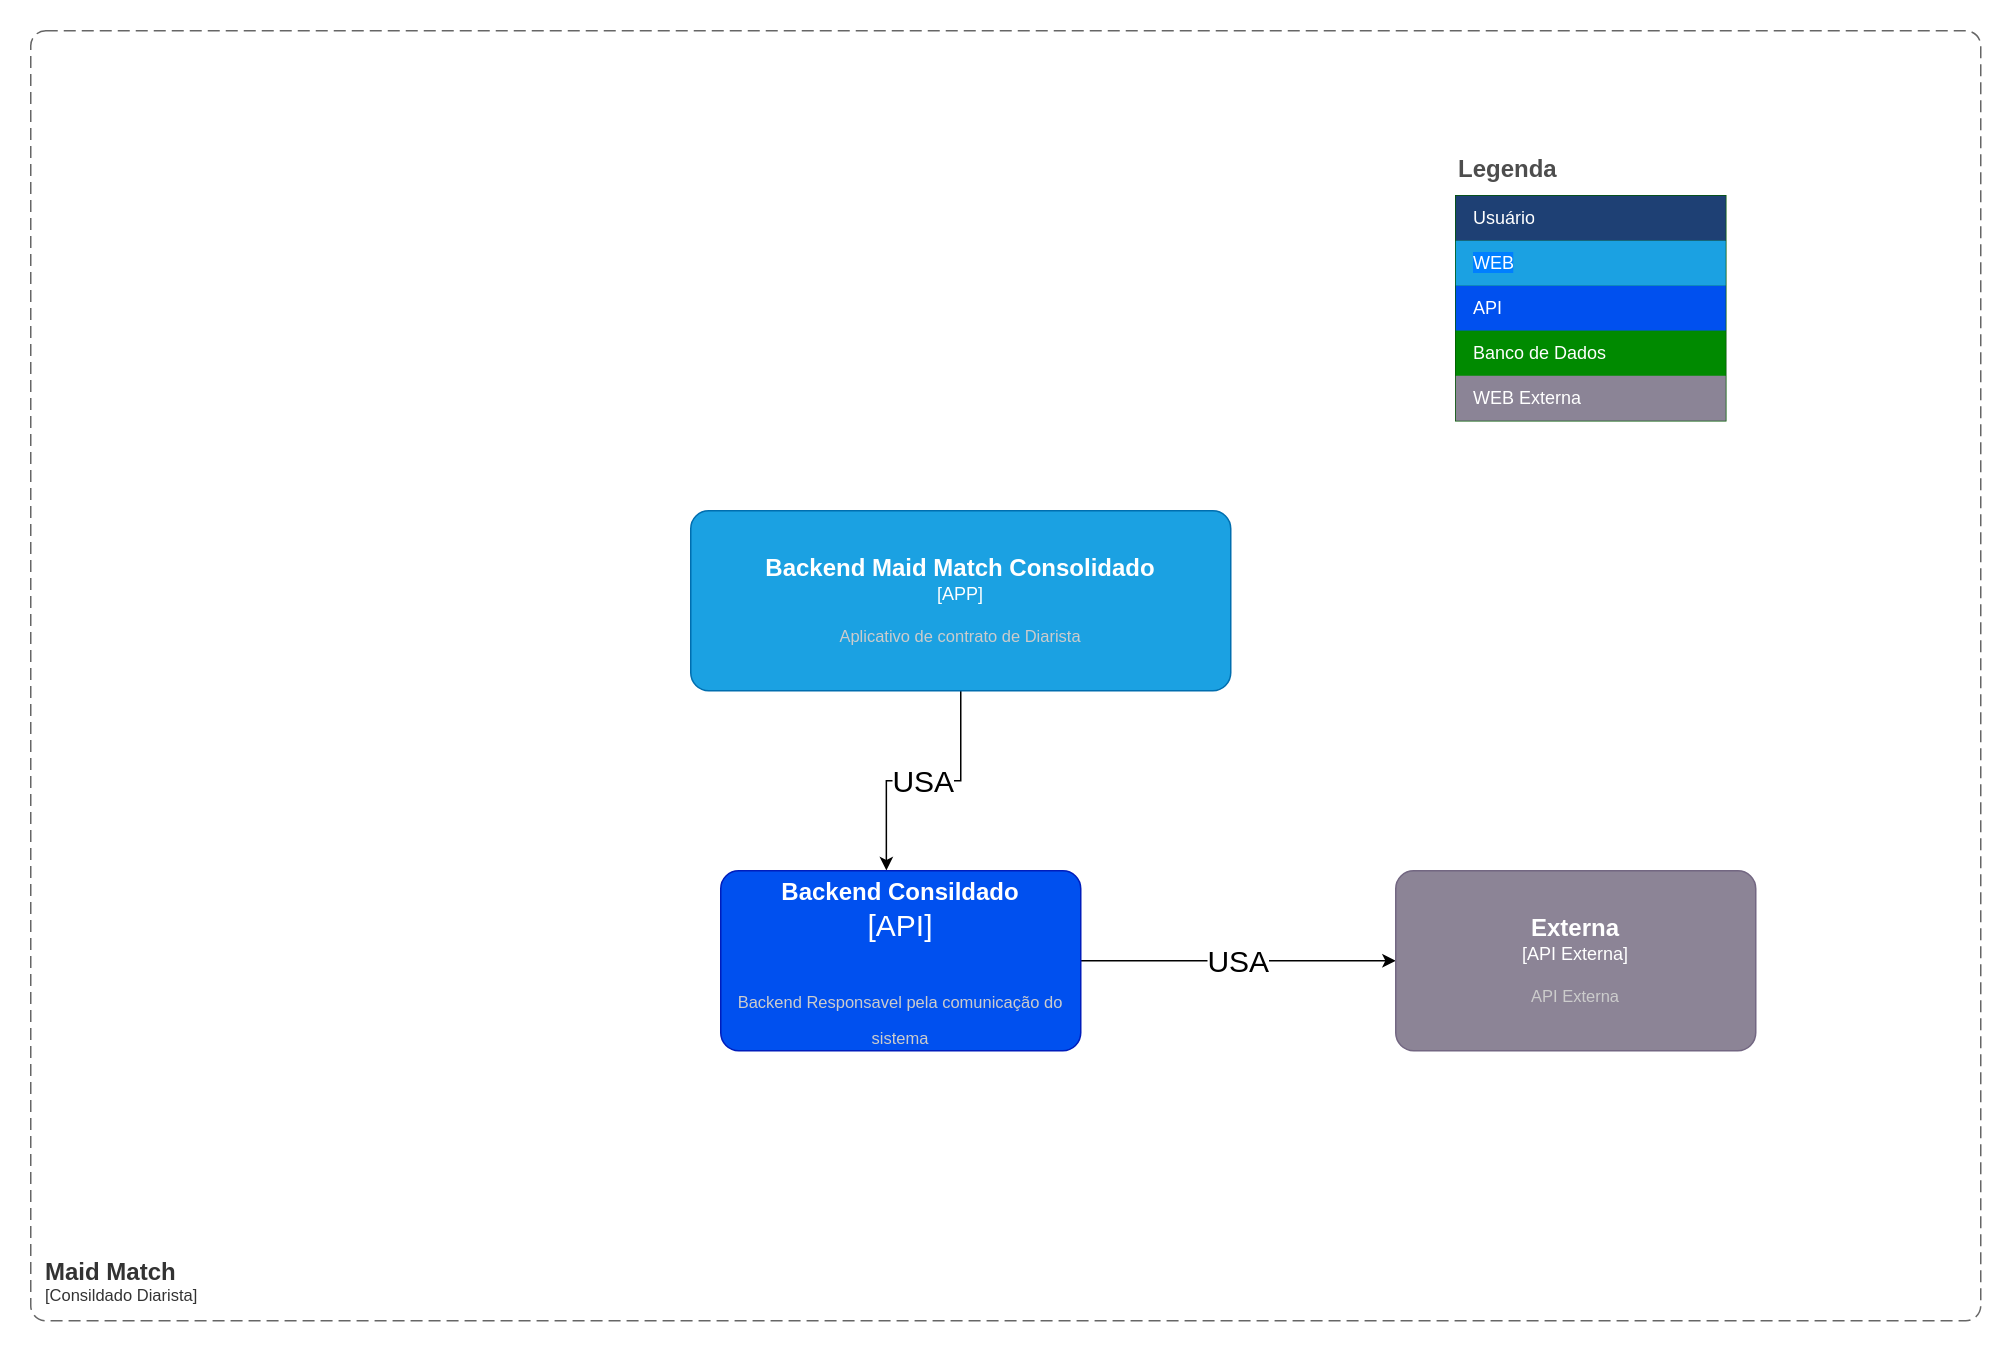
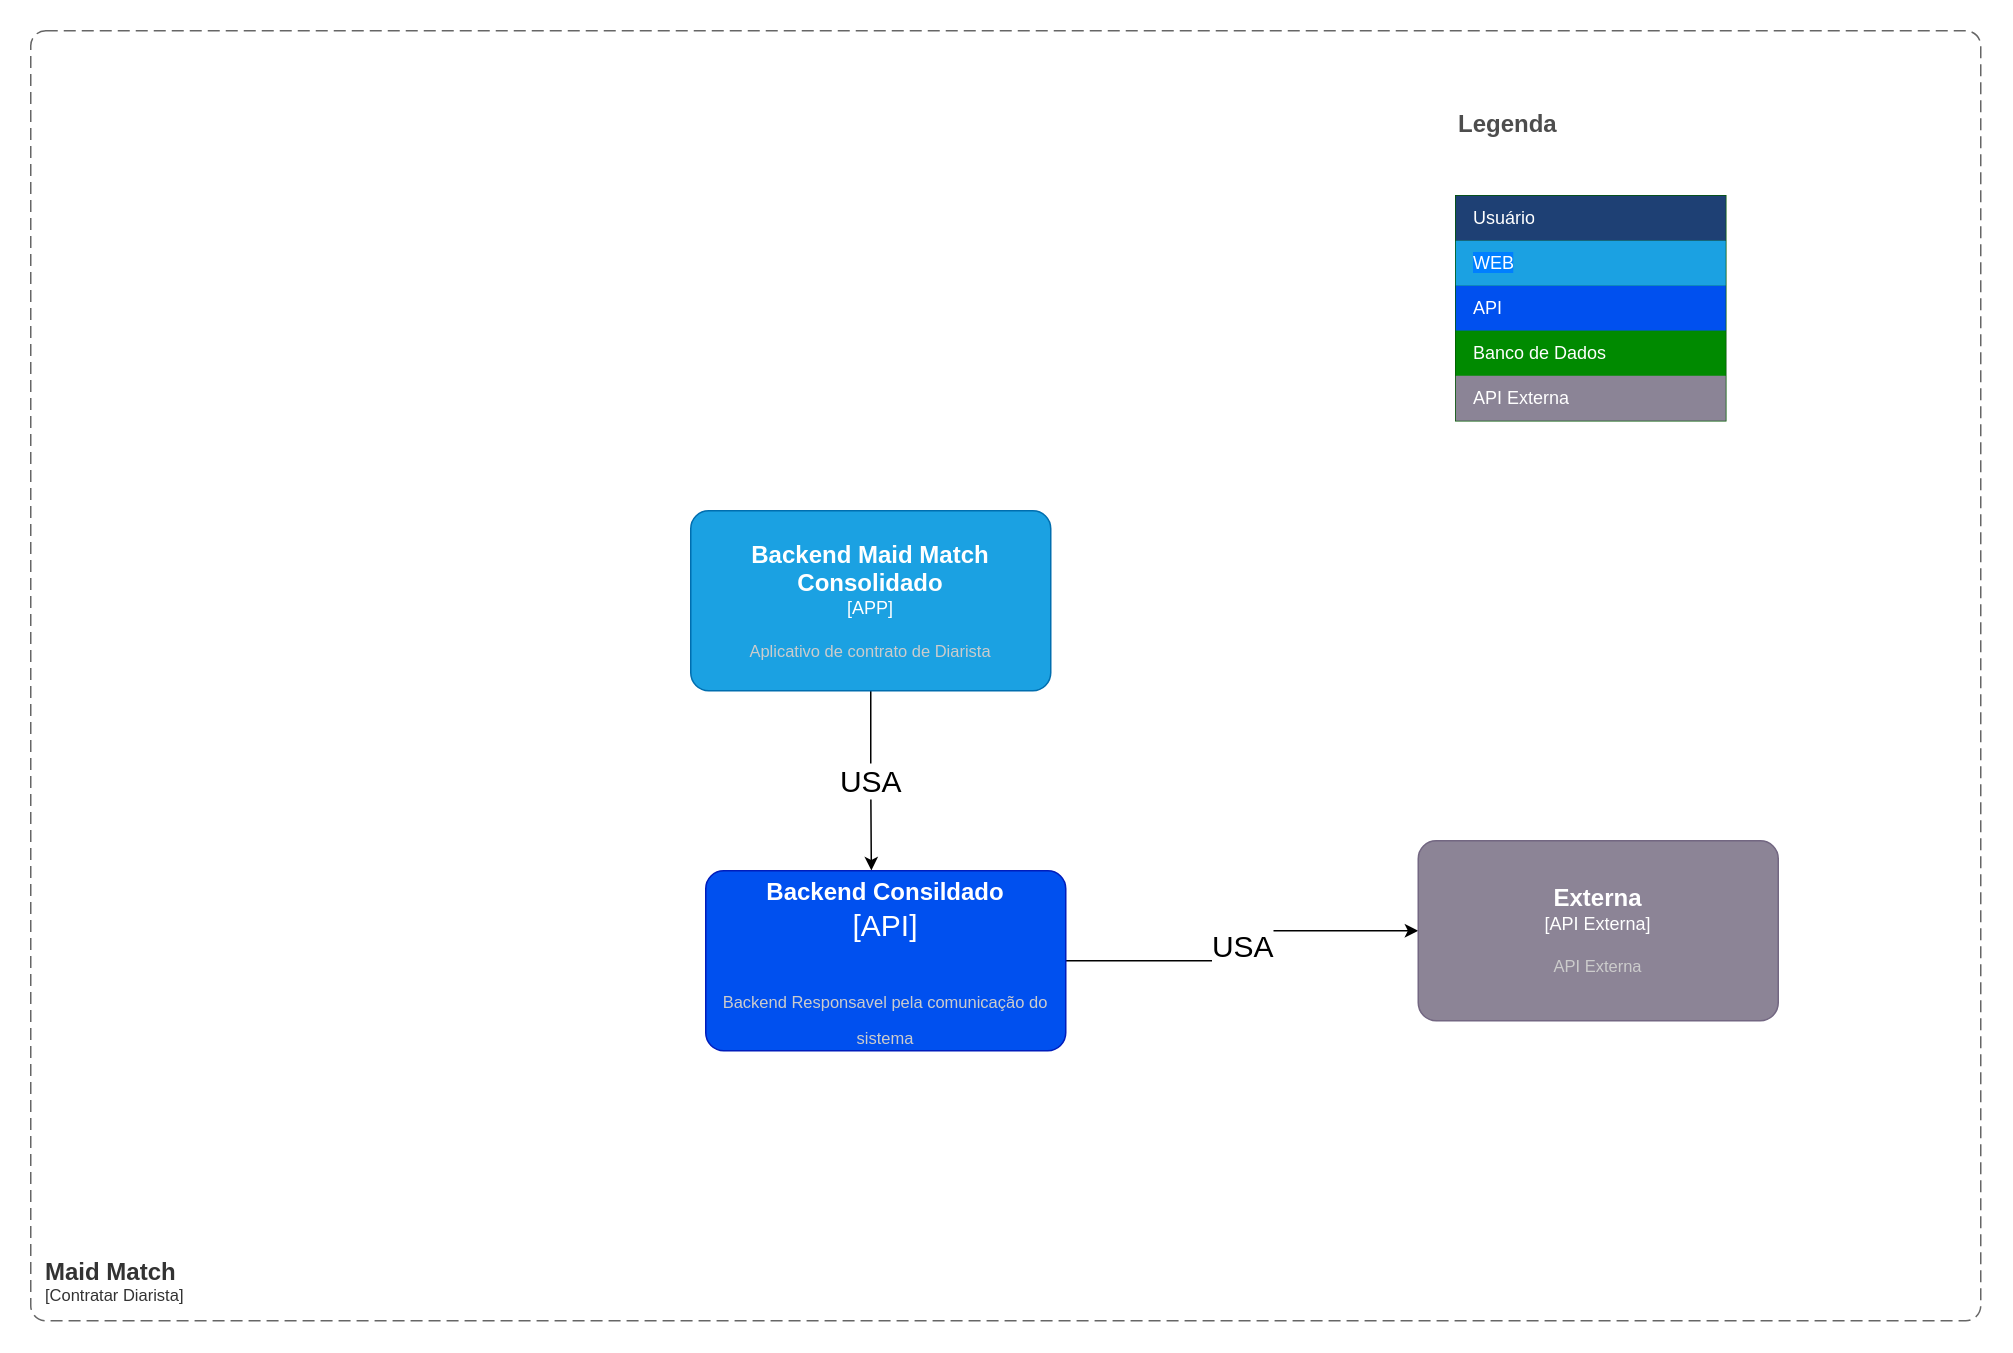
- <mxCell id="2" value="Legenda" style="align=left;fontSize=16;fontStyle=1;strokeColor=none;fillColor=none;fontColor=#4D4D4D;spacingTop=-8;resizable=0;" parent="1" vertex="1"><mxGeometry x="970" y="100" width="180" height="30" as="geometry" /></mxCell>
+ <mxCell id="2" value="Legenda" style="align=left;fontSize=16;fontStyle=1;strokeColor=none;fillColor=none;fontColor=#4D4D4D;spacingTop=-8;resizable=0;" parent="1" vertex="1"><mxGeometry x="970" y="70" width="180" height="30" as="geometry" /></mxCell>
- <mxCell id="8" value="WEB Externa" style="shape=partialRectangle;html=1;whiteSpace=wrap;connectable=0;fillColor=#8B8496;top=0;left=0;bottom=0;right=0;overflow=hidden;pointerEvents=1;align=left;spacingLeft=10;fontColor=#FFFFFF;" parent="3" vertex="1"><mxGeometry y="120" width="180" height="30" as="geometry" /></mxCell>
+ <mxCell id="8" value="API Externa" style="shape=partialRectangle;html=1;whiteSpace=wrap;connectable=0;fillColor=#8B8496;top=0;left=0;bottom=0;right=0;overflow=hidden;pointerEvents=1;align=left;spacingLeft=10;fontColor=#FFFFFF;" parent="3" vertex="1"><mxGeometry y="120" width="180" height="30" as="geometry" /></mxCell>
- <mxCell id="10" value="&lt;font style=&quot;font-size: 16px&quot;&gt;&lt;b&gt;Backend Maid Match Consolidado&lt;/b&gt;&lt;/font&gt;&lt;div&gt;[APP]&lt;/div&gt;&lt;br&gt;&lt;div&gt;&lt;font style=&quot;font-size: 11px&quot;&gt;&lt;font color=&quot;#cccccc&quot;&gt;Aplicativo de contrato de Diarista&lt;/font&gt;&lt;/div&gt;" style="rounded=1;whiteSpace=wrap;html=1;labelBackgroundColor=none;fillColor=#1ba1e2;fontColor=#ffffff;align=center;arcSize=10;strokeColor=#006EAF;metaEdit=1;resizable=0;points=[[0.25,0,0],[0.5,0,0],[0.75,0,0],[1,0.25,0],[1,0.5,0],[1,0.75,0],[0.75,1,0],[0.5,1,0],[0.25,1,0],[0,0.75,0],[0,0.5,0],[0,0.25,0]];" parent="1" vertex="1"><mxGeometry x="460" y="340" width="360" height="120" as="geometry" /></mxCell>
+ <mxCell id="10" value="&lt;font style=&quot;font-size: 16px&quot;&gt;&lt;b&gt;Backend Maid Match Consolidado&lt;/b&gt;&lt;/font&gt;&lt;div&gt;[APP]&lt;/div&gt;&lt;br&gt;&lt;div&gt;&lt;font style=&quot;font-size: 11px&quot;&gt;&lt;font color=&quot;#cccccc&quot;&gt;Aplicativo de contrato de Diarista&lt;/font&gt;&lt;/div&gt;" style="rounded=1;whiteSpace=wrap;html=1;labelBackgroundColor=none;fillColor=#1ba1e2;fontColor=#ffffff;align=center;arcSize=10;strokeColor=#006EAF;metaEdit=1;resizable=0;points=[[0.25,0,0],[0.5,0,0],[0.75,0,0],[1,0.25,0],[1,0.5,0],[1,0.75,0],[0.75,1,0],[0.5,1,0],[0.25,1,0],[0,0.75,0],[0,0.5,0],[0,0.25,0]];" parent="1" vertex="1"><mxGeometry x="460" y="340" width="240" height="120" as="geometry" /></mxCell>
- <mxCell id="14" value="&lt;font style=&quot;font-size: 16px&quot;&gt;&lt;b&gt;Backend Consildado&lt;/b&gt;&lt;/font&gt;&lt;div&gt;[API]&lt;/div&gt;&lt;br&gt;&lt;div&gt;&lt;font style=&quot;font-size: 11px&quot;&gt;&lt;font color=&quot;#cccccc&quot;&gt;Backend Responsavel pela comunicação do sistema&lt;/font&gt;&lt;/div&gt;" style="rounded=1;whiteSpace=wrap;html=1;labelBackgroundColor=none;fillColor=#0050ef;fontColor=#ffffff;align=center;arcSize=10;strokeColor=#001DBC;metaEdit=1;resizable=0;points=[[0.25,0,0],[0.5,0,0],[0.75,0,0],[1,0.25,0],[1,0.5,0],[1,0.75,0],[0.75,1,0],[0.5,1,0],[0.25,1,0],[0,0.75,0],[0,0.5,0],[0,0.25,0]];fontSize=20;" parent="1" vertex="1"><mxGeometry x="480" y="580" width="240" height="120" as="geometry" /></mxCell>
+ <mxCell id="14" value="&lt;font style=&quot;font-size: 16px&quot;&gt;&lt;b&gt;Backend Consildado&lt;/b&gt;&lt;/font&gt;&lt;div&gt;[API]&lt;/div&gt;&lt;br&gt;&lt;div&gt;&lt;font style=&quot;font-size: 11px&quot;&gt;&lt;font color=&quot;#cccccc&quot;&gt;Backend Responsavel pela comunicação do sistema&lt;/font&gt;&lt;/div&gt;" style="rounded=1;whiteSpace=wrap;html=1;labelBackgroundColor=none;fillColor=#0050ef;fontColor=#ffffff;align=center;arcSize=10;strokeColor=#001DBC;metaEdit=1;resizable=0;points=[[0.25,0,0],[0.5,0,0],[0.75,0,0],[1,0.25,0],[1,0.5,0],[1,0.75,0],[0.75,1,0],[0.5,1,0],[0.25,1,0],[0,0.75,0],[0,0.5,0],[0,0.25,0]];fontSize=20;" parent="1" vertex="1"><mxGeometry x="470" y="580" width="240" height="120" as="geometry" /></mxCell>
- <mxCell id="12" value="&lt;font style=&quot;font-size: 16px&quot;&gt;&lt;b&gt;Externa&lt;/b&gt;&lt;/font&gt;&lt;div&gt;[API Externa]&lt;/div&gt;&lt;br&gt;&lt;div&gt;&lt;font style=&quot;font-size: 11px&quot;&gt;&lt;font color=&quot;#cccccc&quot;&gt;API Externa&lt;/font&gt;&lt;/div&gt;" style="rounded=1;whiteSpace=wrap;html=1;labelBackgroundColor=none;fillColor=#8C8496;fontColor=#ffffff;align=center;arcSize=10;strokeColor=#736782;metaEdit=1;resizable=0;points=[[0.25,0,0],[0.5,0,0],[0.75,0,0],[1,0.25,0],[1,0.5,0],[1,0.75,0],[0.75,1,0],[0.5,1,0],[0.25,1,0],[0,0.75,0],[0,0.5,0],[0,0.25,0]];" parent="1" vertex="1"><mxGeometry x="930" y="580" width="240" height="120" as="geometry" /></mxCell>
+ <mxCell id="12" value="&lt;font style=&quot;font-size: 16px&quot;&gt;&lt;b&gt;Externa&lt;/b&gt;&lt;/font&gt;&lt;div&gt;[API Externa]&lt;/div&gt;&lt;br&gt;&lt;div&gt;&lt;font style=&quot;font-size: 11px&quot;&gt;&lt;font color=&quot;#cccccc&quot;&gt;API Externa&lt;/font&gt;&lt;/div&gt;" style="rounded=1;whiteSpace=wrap;html=1;labelBackgroundColor=none;fillColor=#8C8496;fontColor=#ffffff;align=center;arcSize=10;strokeColor=#736782;metaEdit=1;resizable=0;points=[[0.25,0,0],[0.5,0,0],[0.75,0,0],[1,0.25,0],[1,0.5,0],[1,0.75,0],[0.75,1,0],[0.5,1,0],[0.25,1,0],[0,0.75,0],[0,0.5,0],[0,0.25,0]];" parent="1" vertex="1"><mxGeometry x="945" y="560" width="240" height="120" as="geometry" /></mxCell>
- <mxCell id="13" value="&lt;font style=&quot;font-size: 16px&quot;&gt;&lt;b&gt;&lt;div style=&quot;text-align: left&quot;&gt;Maid Match&lt;/div&gt;&lt;/b&gt;&lt;/font&gt;&lt;div style=&quot;text-align: left&quot;&gt;[Consildado Diarista]&lt;/div&gt;" style="rounded=1;fontSize=11;whiteSpace=wrap;html=1;dashed=1;arcSize=20;fillColor=none;strokeColor=#666666;fontColor=#333333;labelBackgroundColor=none;align=left;verticalAlign=bottom;labelBorderColor=none;spacingTop=0;spacing=10;dashPattern=8 4;metaEdit=1;rotatable=0;perimeter=rectanglePerimeter;noLabel=0;labelPadding=0;allowArrows=0;connectable=0;expand=0;recursiveResize=0;editable=1;pointerEvents=0;absoluteArcSize=1;points=[[0.25,0,0],[0.5,0,0],[0.75,0,0],[1,0.25,0],[1,0.5,0],[1,0.75,0],[0.75,1,0],[0.5,1,0],[0.25,1,0],[0,0.75,0],[0,0.5,0],[0,0.25,0]];" parent="1" vertex="1"><mxGeometry x="20" y="20" width="1300" height="860" as="geometry" /></mxCell>
+ <mxCell id="13" value="&lt;font style=&quot;font-size: 16px&quot;&gt;&lt;b&gt;&lt;div style=&quot;text-align: left&quot;&gt;Maid Match&lt;/div&gt;&lt;/b&gt;&lt;/font&gt;&lt;div style=&quot;text-align: left&quot;&gt;[Contratar Diarista]&lt;/div&gt;" style="rounded=1;fontSize=11;whiteSpace=wrap;html=1;dashed=1;arcSize=20;fillColor=none;strokeColor=#666666;fontColor=#333333;labelBackgroundColor=none;align=left;verticalAlign=bottom;labelBorderColor=none;spacingTop=0;spacing=10;dashPattern=8 4;metaEdit=1;rotatable=0;perimeter=rectanglePerimeter;noLabel=0;labelPadding=0;allowArrows=0;connectable=0;expand=0;recursiveResize=0;editable=1;pointerEvents=0;absoluteArcSize=1;points=[[0.25,0,0],[0.5,0,0],[0.75,0,0],[1,0.25,0],[1,0.5,0],[1,0.75,0],[0.75,1,0],[0.5,1,0],[0.25,1,0],[0,0.75,0],[0,0.5,0],[0,0.25,0]];" parent="1" vertex="1"><mxGeometry x="20" y="20" width="1300" height="860" as="geometry" /></mxCell>
